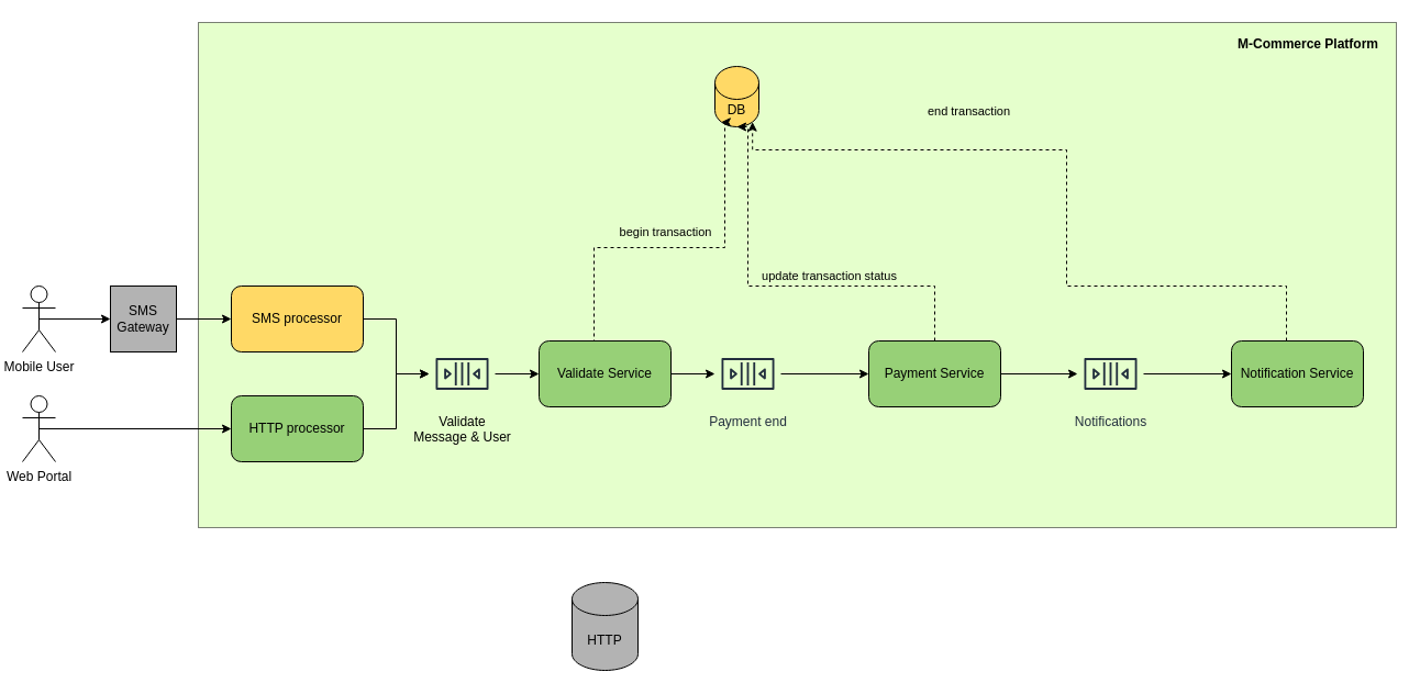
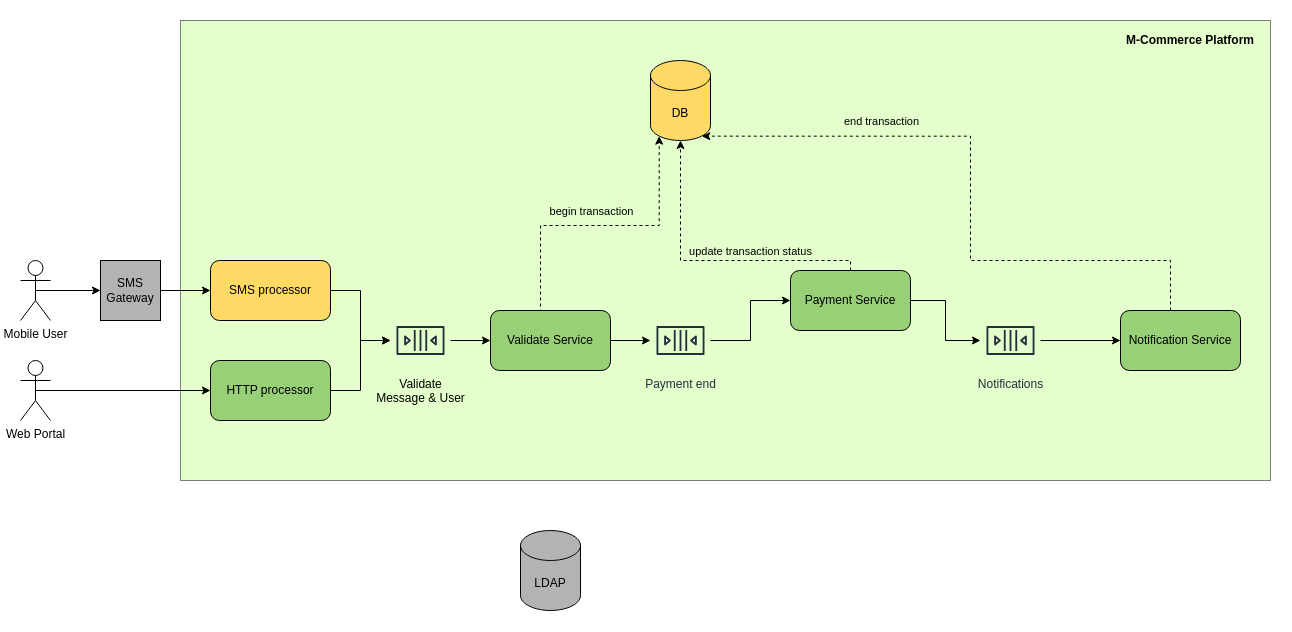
- <mxCell id="9" value="DB" style="shape=cylinder3;whiteSpace=wrap;html=1;boundedLbl=1;backgroundOutline=1;size=15;fillColor=#FFD966;" vertex="1" parent="1"><mxGeometry x="650" y="60" width="40" height="55" as="geometry" /></mxCell>
+ <mxCell id="9" value="DB" style="shape=cylinder3;whiteSpace=wrap;html=1;boundedLbl=1;backgroundOutline=1;size=15;fillColor=#FFD966;" vertex="1" parent="1"><mxGeometry x="650" y="60" width="60" height="80" as="geometry" /></mxCell>
- <mxCell id="19" value="Payment Service" style="rounded=1;whiteSpace=wrap;html=1;fillColor=#97D077;" vertex="1" parent="1"><mxGeometry x="790" y="310" width="120" height="60" as="geometry" /></mxCell>
+ <mxCell id="19" value="Payment Service" style="rounded=1;whiteSpace=wrap;html=1;fillColor=#97D077;" vertex="1" parent="1"><mxGeometry x="790" y="270" width="120" height="60" as="geometry" /></mxCell>
- <mxCell id="21" value="HTTP" style="shape=cylinder3;whiteSpace=wrap;html=1;boundedLbl=1;backgroundOutline=1;size=15;fillColor=#B3B3B3;" vertex="1" parent="1"><mxGeometry x="520" y="530" width="60" height="80" as="geometry" /></mxCell>
+ <mxCell id="21" value="LDAP" style="shape=cylinder3;whiteSpace=wrap;html=1;boundedLbl=1;backgroundOutline=1;size=15;fillColor=#B3B3B3;" vertex="1" parent="1"><mxGeometry x="520" y="530" width="60" height="80" as="geometry" /></mxCell>
